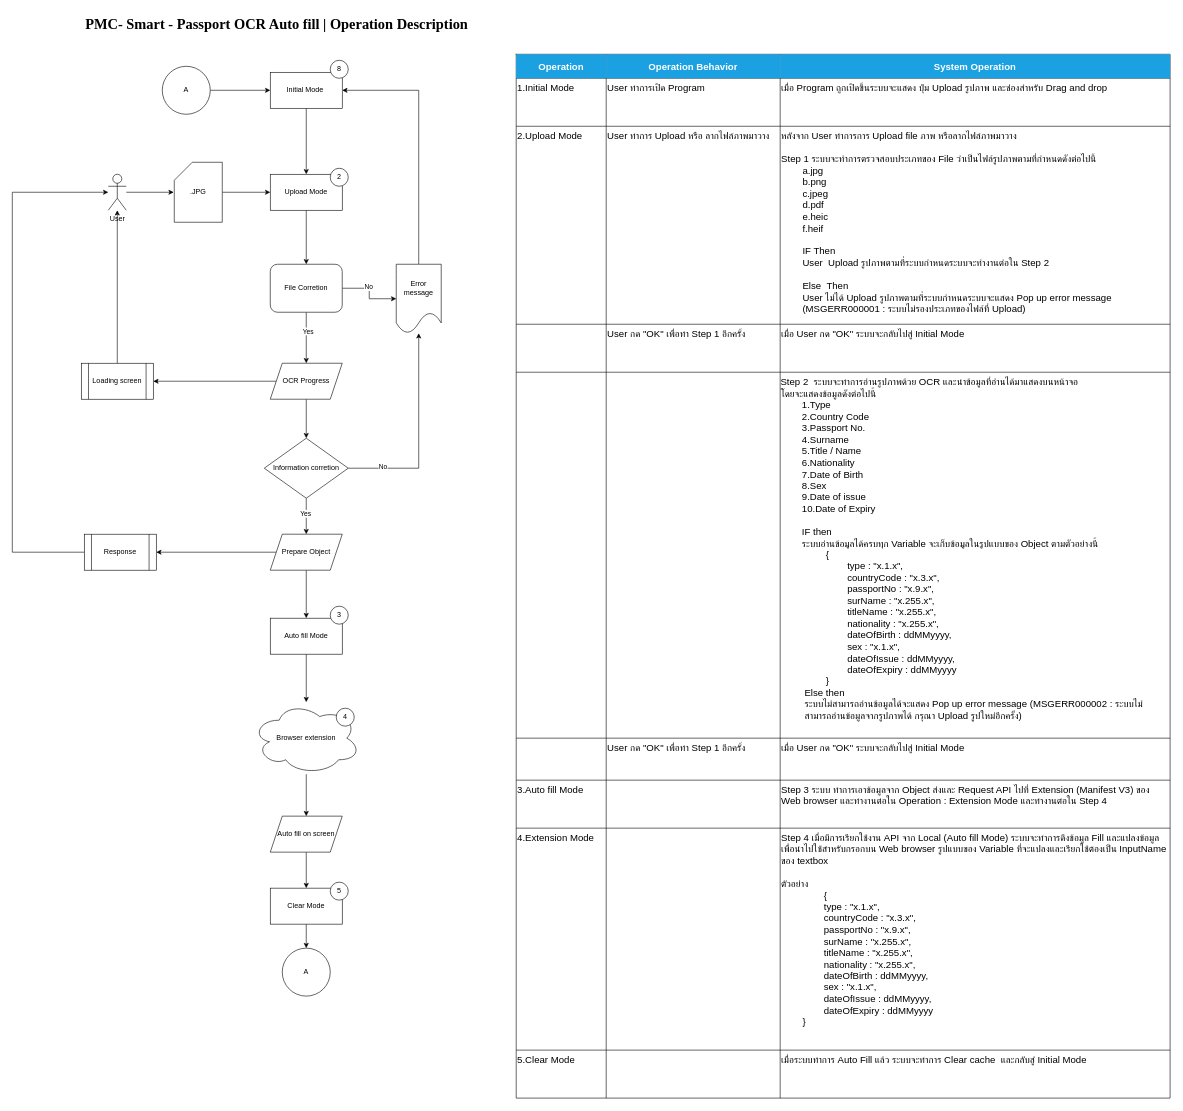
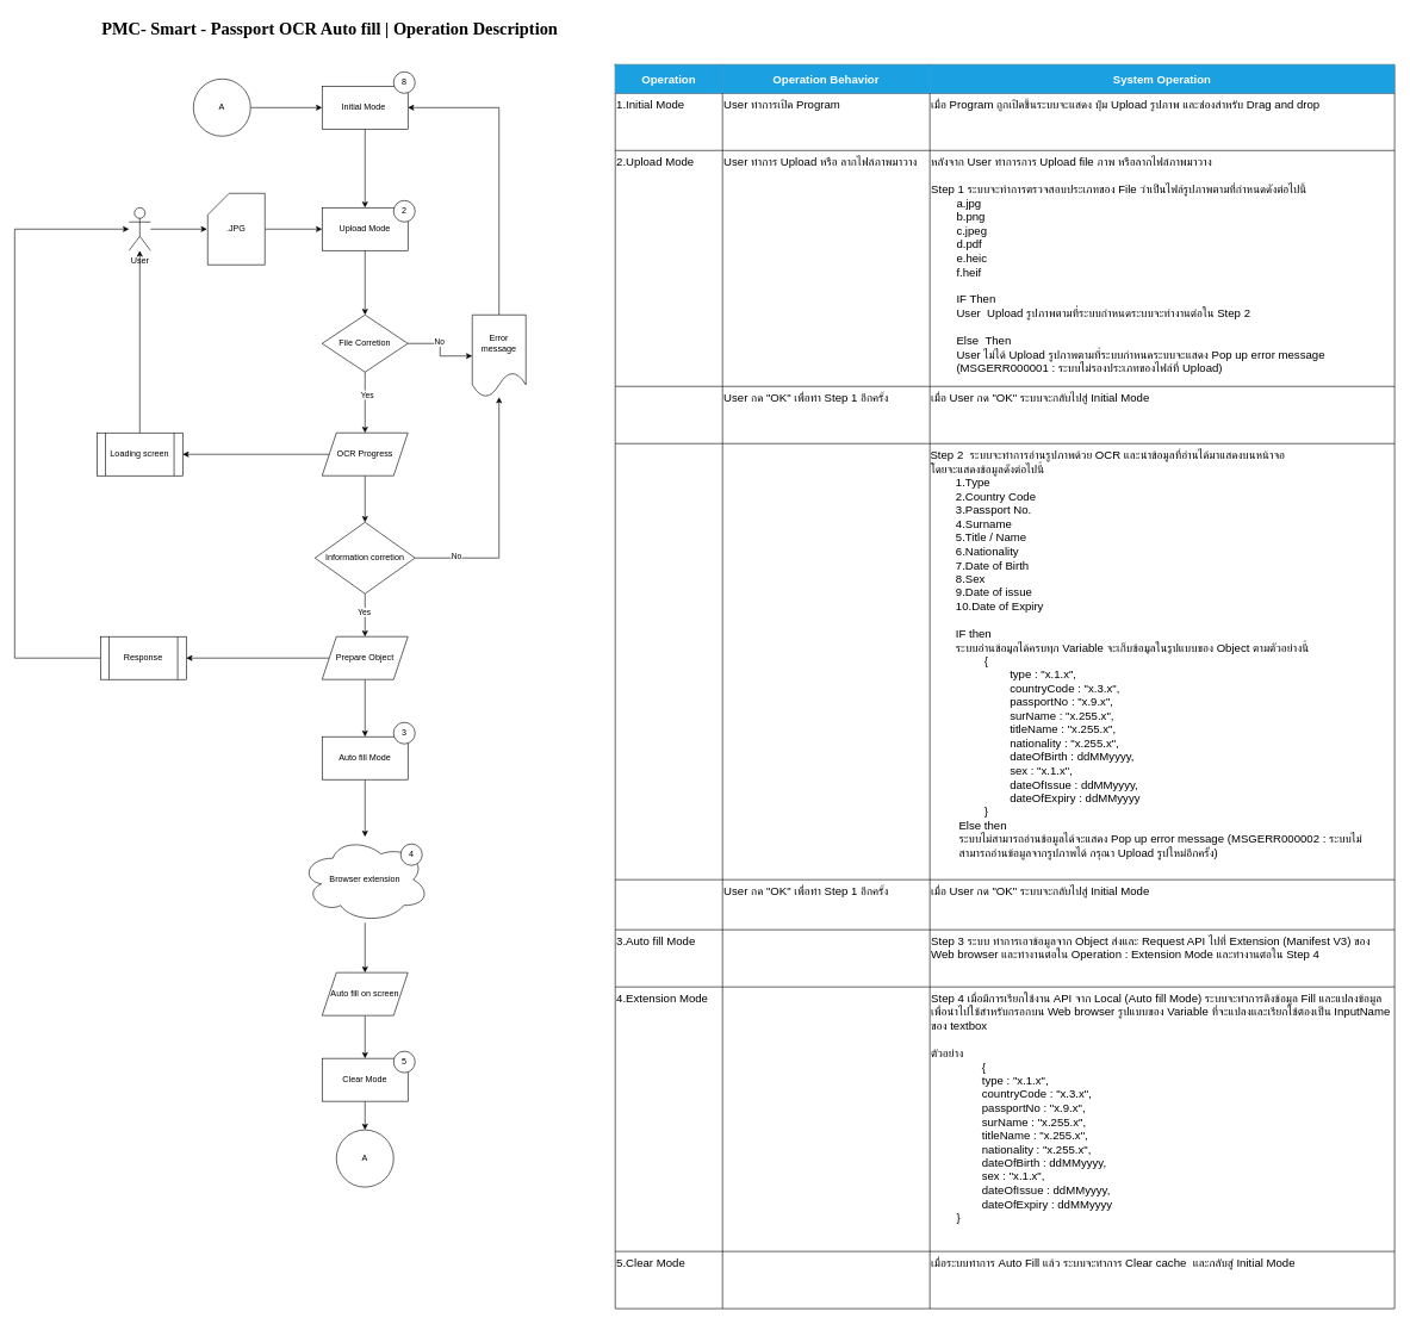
- <mxCell id="50" value="File Corretion" style="whiteSpace=wrap;html=1;rounded=1;" vertex="1" parent="1"><mxGeometry y="440" width="120" height="80" as="geometry" x="450" /></mxCell>
+ <mxCell id="50" value="File Corretion" style="rhombus;whiteSpace=wrap;html=1;" vertex="1" parent="1"><mxGeometry y="440" width="120" height="80" as="geometry" x="450" /></mxCell>
